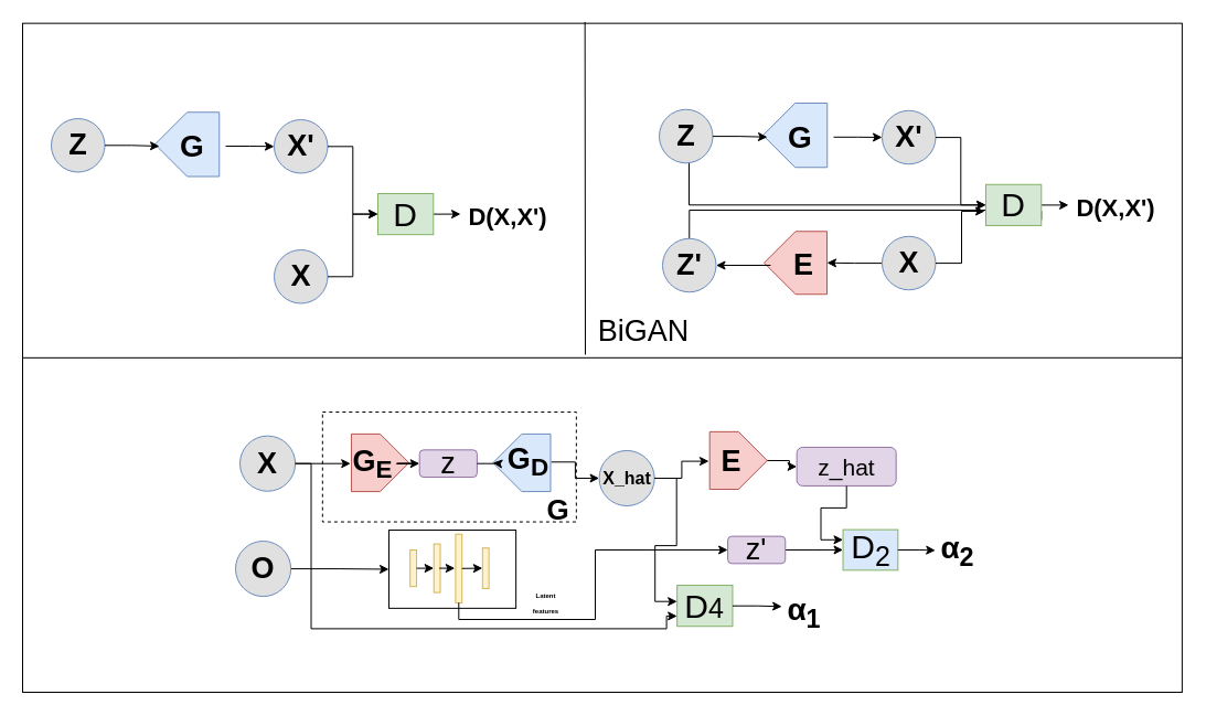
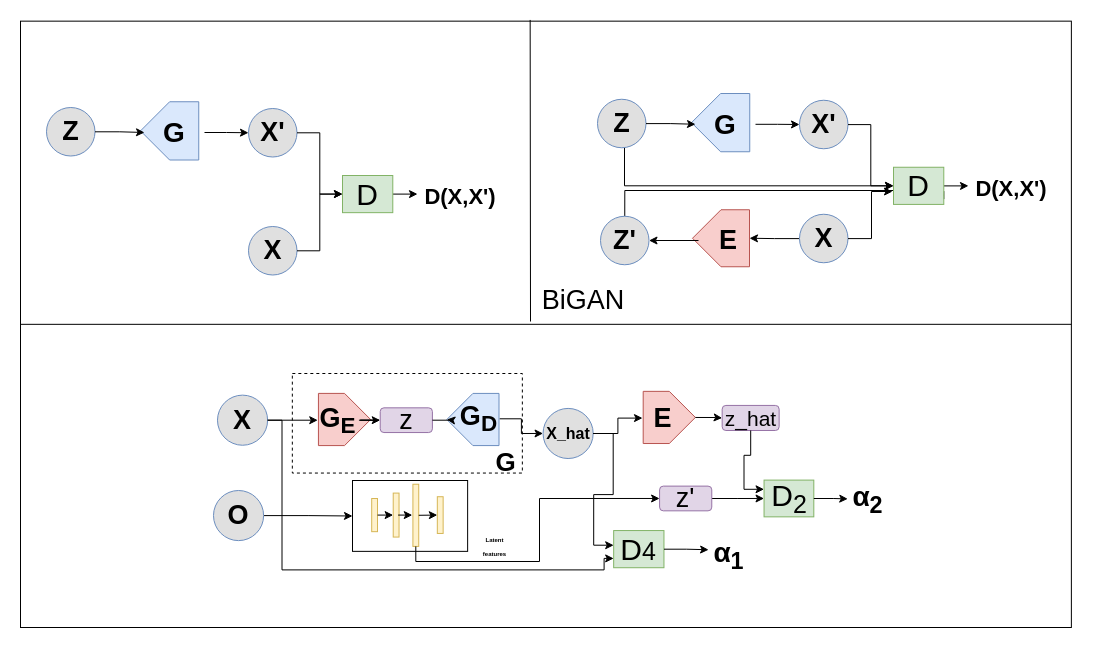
- <mxCell id="21" value="&lt;font style=&quot;font-size: 21px&quot;&gt;z_hat&lt;/font&gt;" style="rounded=1;whiteSpace=wrap;html=1;shadow=0;sketch=0;fontFamily=Helvetica;fontSize=27;fillColor=#e1d5e7;strokeColor=#9673a6;" parent="3" vertex="1"><mxGeometry x="504.66" y="31.928" width="90" height="35" as="geometry" /></mxCell>
+ <mxCell id="21" value="&lt;font style=&quot;font-size: 21px&quot;&gt;z_hat&lt;/font&gt;" style="rounded=1;whiteSpace=wrap;html=1;shadow=0;sketch=0;fontFamily=Helvetica;fontSize=27;fillColor=#e1d5e7;strokeColor=#9673a6;" parent="3" vertex="1"><mxGeometry x="504.66" y="31.928" width="56.989" height="25.062" as="geometry" /></mxCell>
- <mxCell id="25" value="D&lt;sub&gt;2&lt;/sub&gt;" style="rounded=0;whiteSpace=wrap;html=1;shadow=0;sketch=0;fontFamily=Helvetica;fontSize=30;strokeColor=#82b366;fillColor=#dae8fc;" parent="3" vertex="1"><mxGeometry x="546.548" y="106.6" width="49.758" height="36.754" as="geometry" /></mxCell>
+ <mxCell id="25" value="D&lt;sub&gt;2&lt;/sub&gt;" style="rounded=0;whiteSpace=wrap;html=1;shadow=0;sketch=0;fontFamily=Helvetica;fontSize=30;strokeColor=#82b366;fillColor=#d5e8d4;" parent="3" vertex="1"><mxGeometry x="546.548" y="106.6" width="49.758" height="36.754" as="geometry" /></mxCell>
